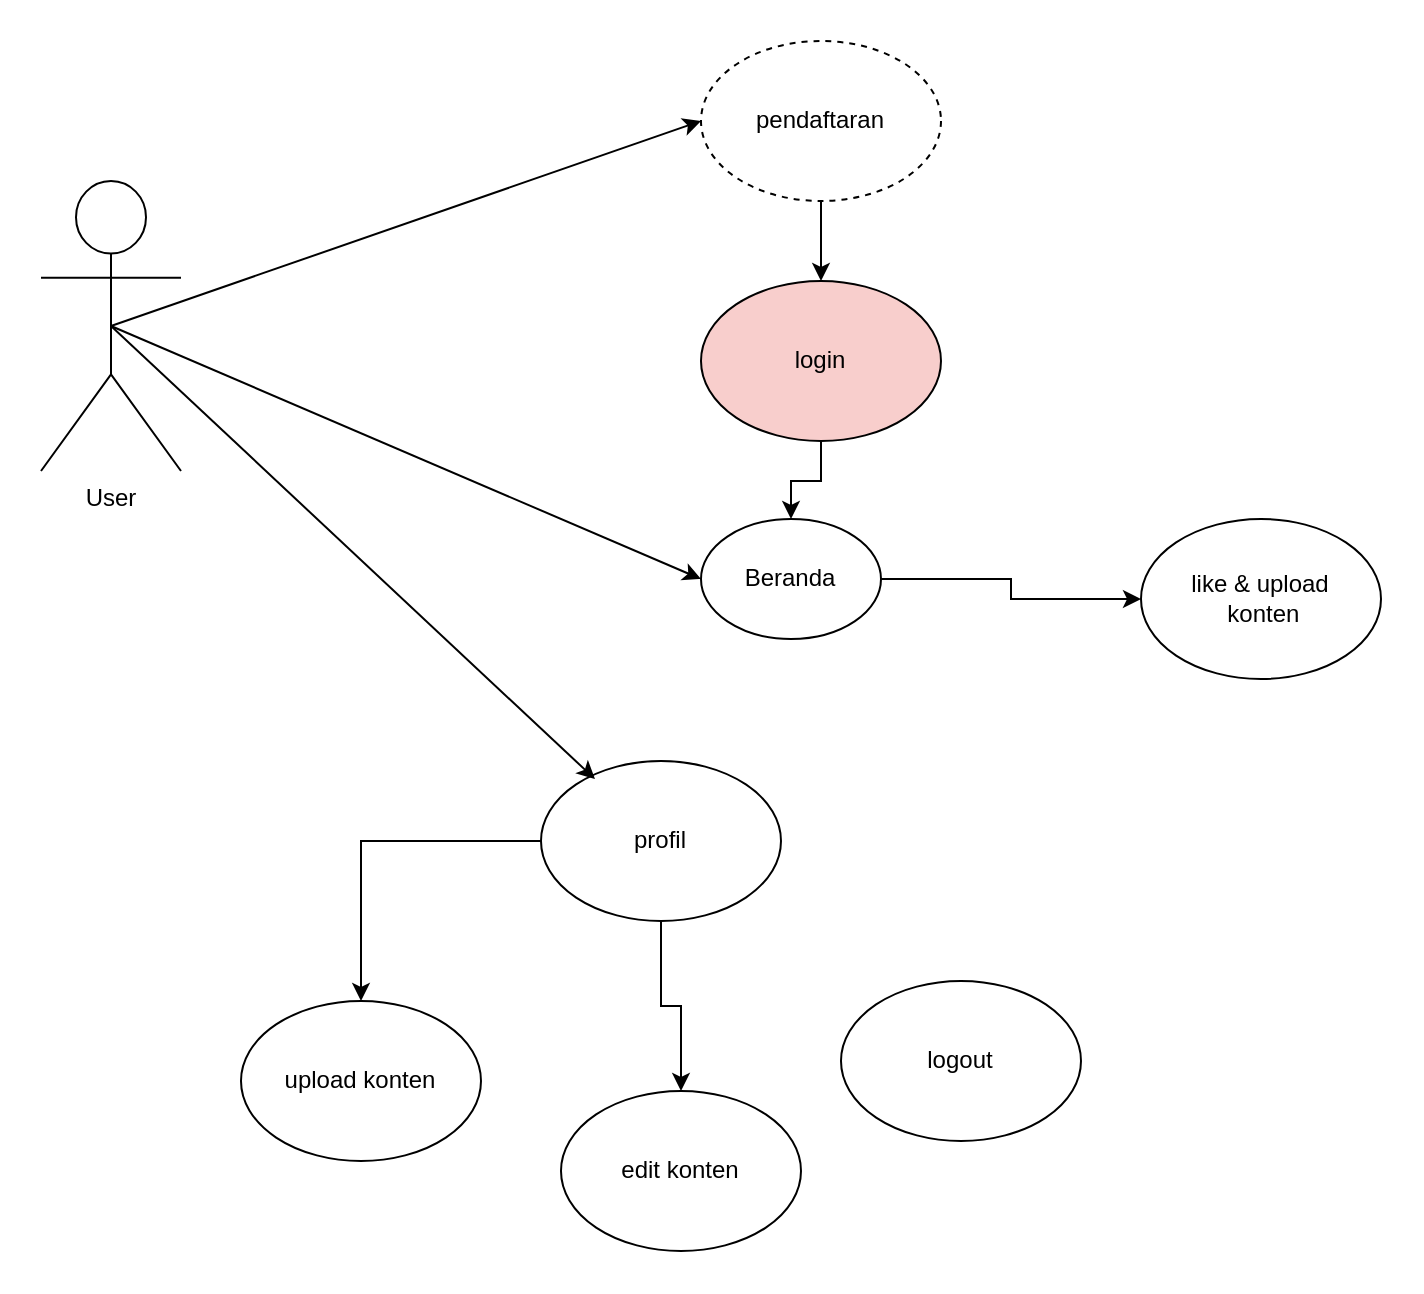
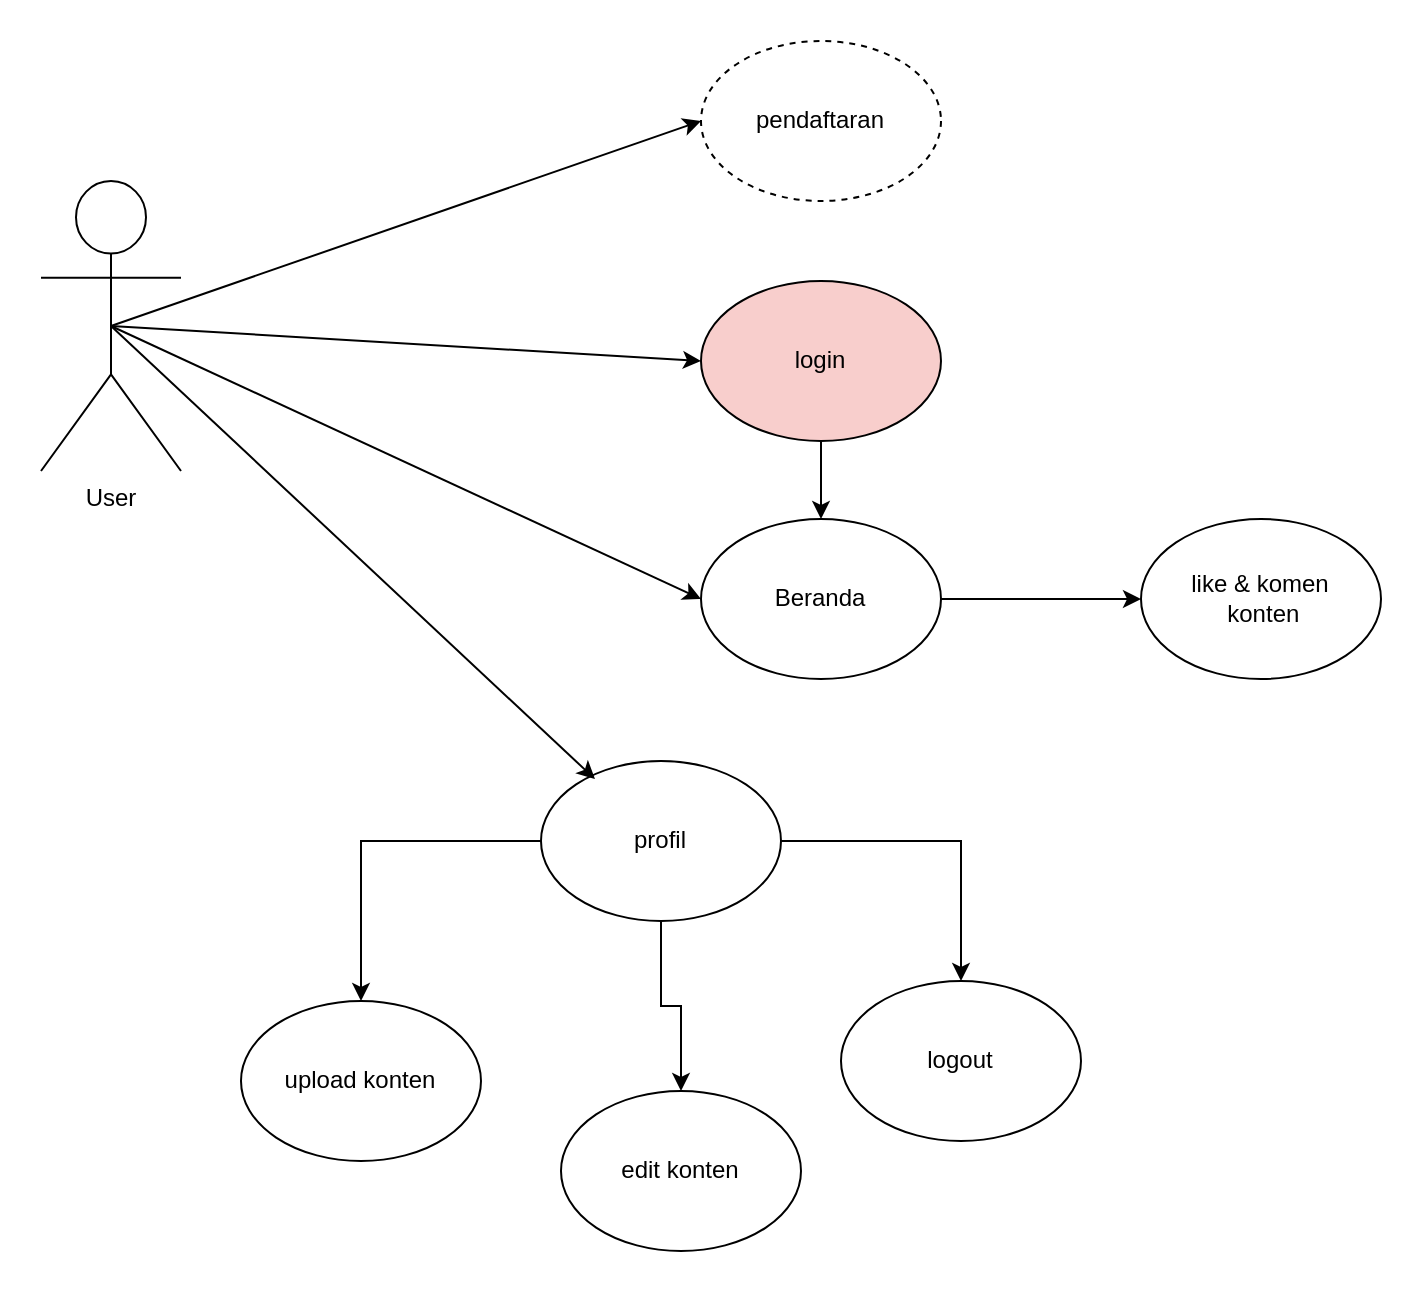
- <mxCell id="2" style="edgeStyle=orthogonalEdgeStyle;rounded=0;orthogonalLoop=1;jettySize=auto;html=1;exitX=0.5;exitY=1;exitDx=0;exitDy=0;entryX=0.5;entryY=0;entryDx=0;entryDy=0;" edge="1" parent="1" source="3" target="5"><mxGeometry relative="1" as="geometry" /></mxCell>
+ <mxCell id="19" value="" style="endArrow=classic;html=1;rounded=0;exitX=0.5;exitY=0.5;exitDx=0;exitDy=0;exitPerimeter=0;entryX=0;entryY=0.5;entryDx=0;entryDy=0;" edge="1" parent="1" source="14" target="5"><mxGeometry width="50" height="50" relative="1" as="geometry"><mxPoint x="210" y="170" as="sourcePoint" /><mxPoint x="280" y="155" as="targetPoint" /></mxGeometry></mxCell>
- <mxCell id="7" value="Beranda" style="ellipse;whiteSpace=wrap;html=1;" vertex="1" parent="1"><mxGeometry x="350" y="259" width="90" height="60" as="geometry" /></mxCell>
+ <mxCell id="7" value="Beranda" style="ellipse;whiteSpace=wrap;html=1;" vertex="1" parent="1"><mxGeometry x="350" y="259" width="120" height="80" as="geometry" /></mxCell>
- <mxCell id="9" value="like &amp;amp; upload&lt;div&gt;&amp;nbsp;konten&lt;/div&gt;" style="ellipse;whiteSpace=wrap;html=1;" vertex="1" parent="1"><mxGeometry x="570" y="259" width="120" height="80" as="geometry" /></mxCell>
+ <mxCell id="9" value="like &amp;amp; komen&lt;div&gt;&amp;nbsp;konten&lt;/div&gt;" style="ellipse;whiteSpace=wrap;html=1;" vertex="1" parent="1"><mxGeometry x="570" y="259" width="120" height="80" as="geometry" /></mxCell>
+ <mxCell id="11" style="edgeStyle=orthogonalEdgeStyle;rounded=0;orthogonalLoop=1;jettySize=auto;html=1;exitX=1;exitY=0.5;exitDx=0;exitDy=0;entryX=0.5;entryY=0;entryDx=0;entryDy=0;" edge="1" parent="1" source="13" target="17"><mxGeometry relative="1" as="geometry" /></mxCell>
